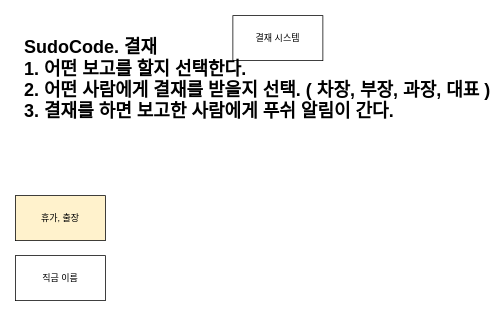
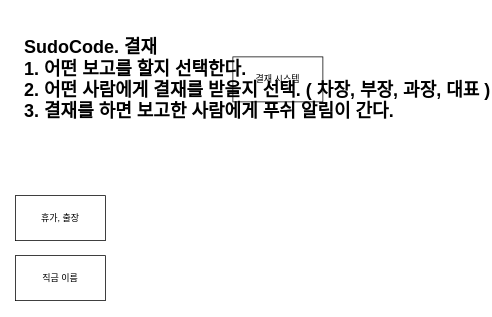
- <mxCell id="2" value="결재 시스템" style="rounded=0;whiteSpace=wrap;html=1;" vertex="1" parent="1"><mxGeometry x="310" y="20" width="120" height="60" as="geometry" /></mxCell>
+ <mxCell id="2" value="결재 시스템" style="rounded=0;whiteSpace=wrap;html=1;" vertex="1" parent="1"><mxGeometry x="310" y="75" width="120" height="60" as="geometry" /></mxCell>
- <mxCell id="3" value="휴가, 출장" style="rounded=0;whiteSpace=wrap;html=1;fillColor=#fff2cc;" vertex="1" parent="1"><mxGeometry x="20" y="260" width="120" height="60" as="geometry" /></mxCell>
+ <mxCell id="3" value="휴가, 출장" style="rounded=0;whiteSpace=wrap;html=1;" vertex="1" parent="1"><mxGeometry x="20" y="260" width="120" height="60" as="geometry" /></mxCell>
